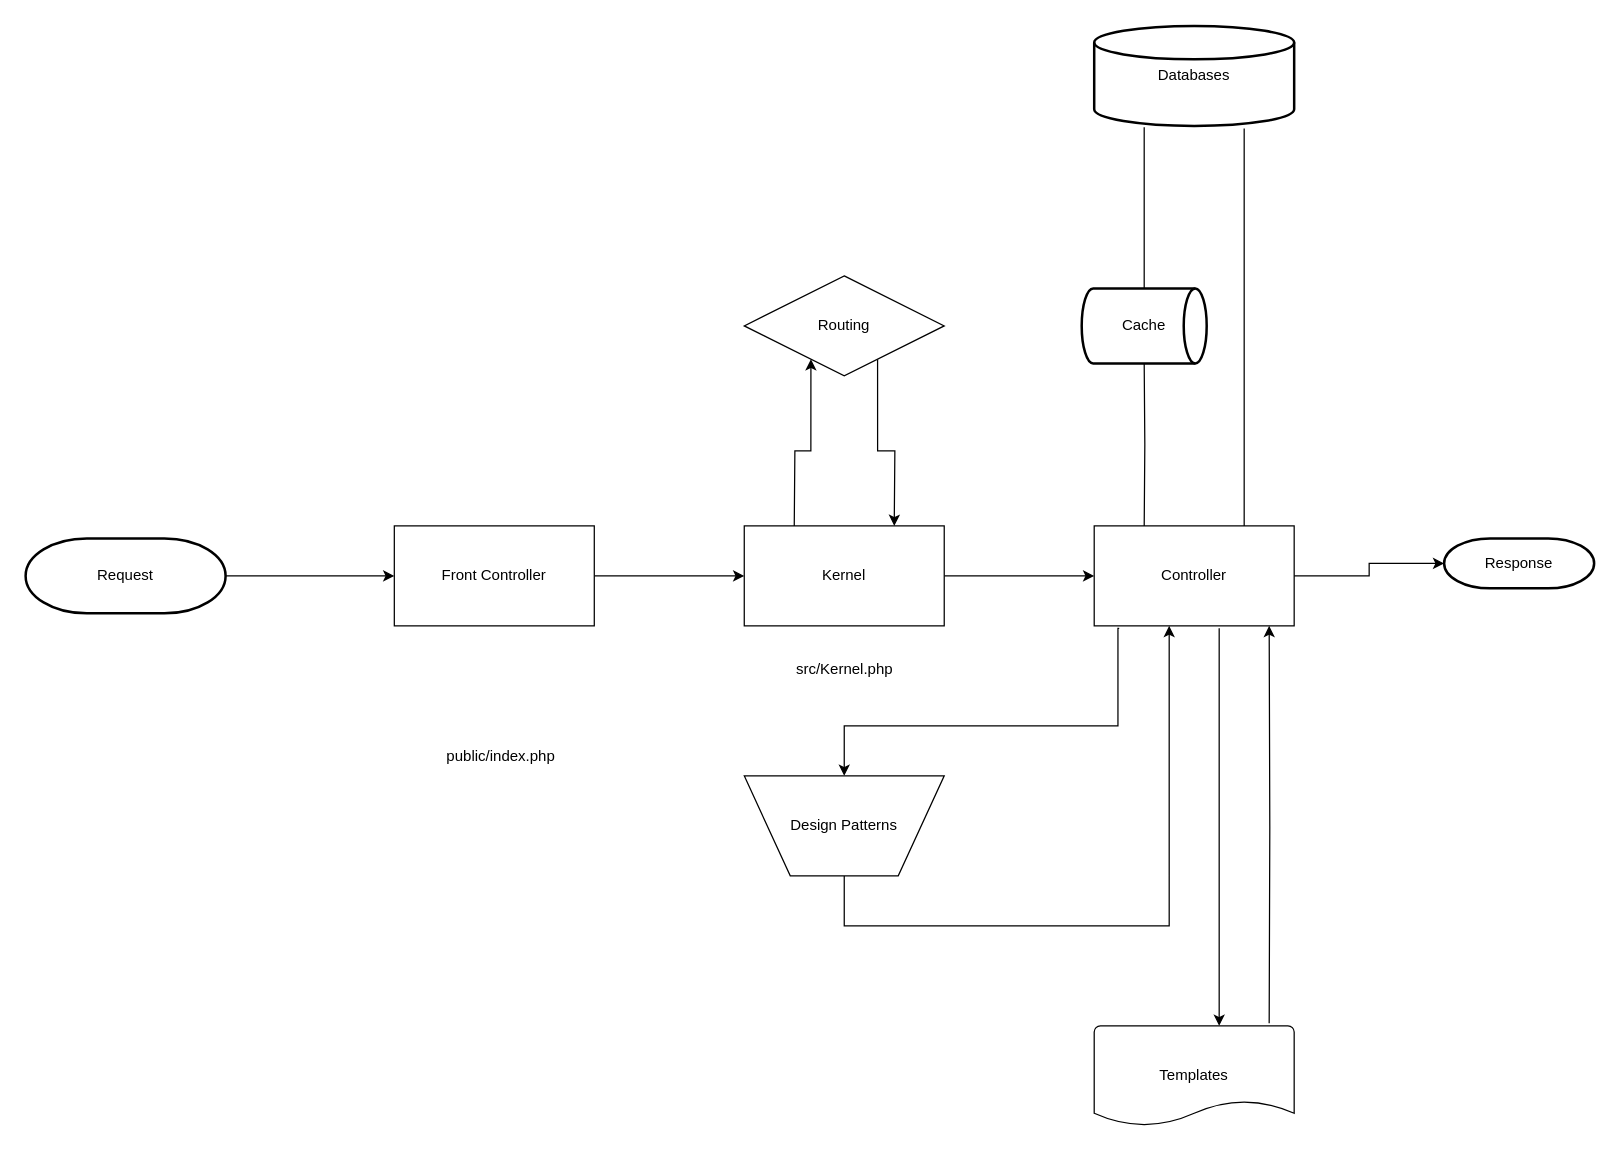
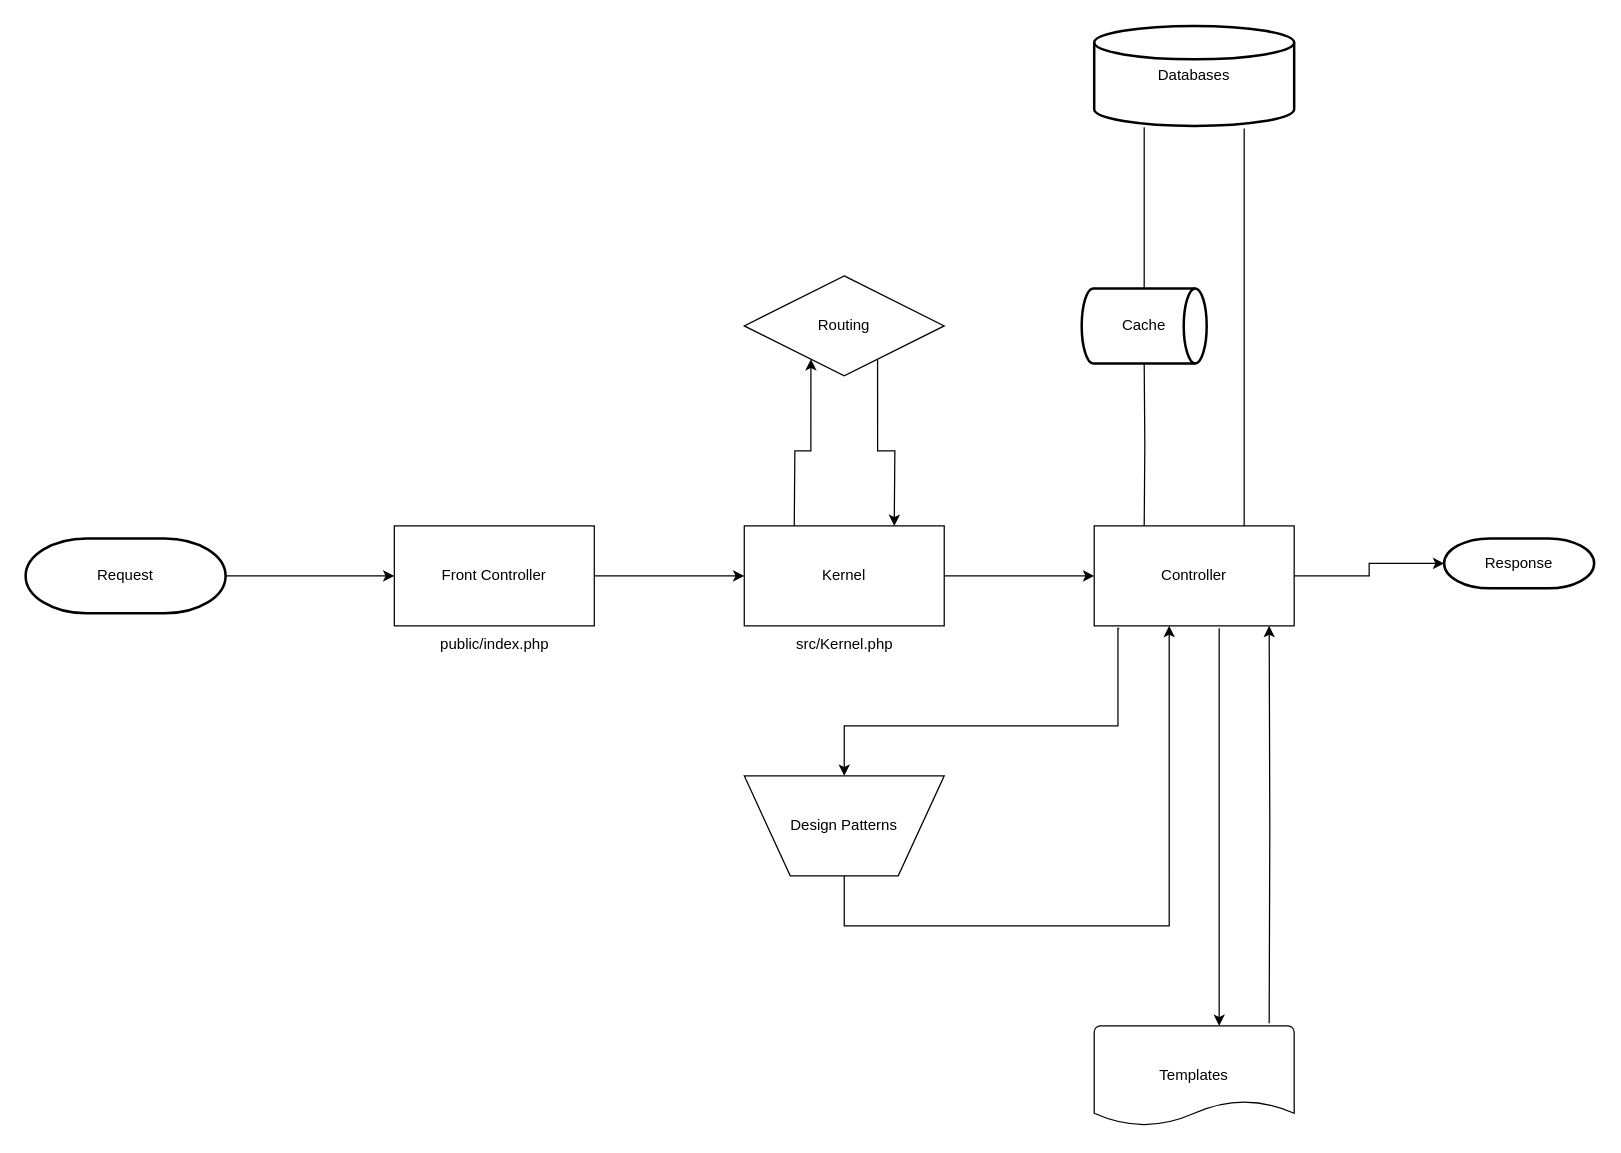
- <mxCell id="13" value="src/Kernel.php" style="text;html=1;align=center;verticalAlign=middle;resizable=0;points=[];autosize=1;strokeColor=none;fillColor=none;" parent="1" vertex="1"><mxGeometry x="625" y="520" width="100" height="30" as="geometry" /></mxCell>
+ <mxCell id="13" value="src/Kernel.php" style="text;html=1;align=center;verticalAlign=middle;resizable=0;points=[];autosize=1;strokeColor=none;fillColor=none;" parent="1" vertex="1"><mxGeometry x="625" y="500" width="100" height="30" as="geometry" /></mxCell>
- <mxCell id="12" value="public/index.php" style="text;html=1;align=center;verticalAlign=middle;resizable=0;points=[];autosize=1;strokeColor=none;fillColor=none;" parent="1" vertex="1"><mxGeometry x="345" y="590" width="110" height="30" as="geometry" /></mxCell>
+ <mxCell id="12" value="public/index.php" style="text;html=1;align=center;verticalAlign=middle;resizable=0;points=[];autosize=1;strokeColor=none;fillColor=none;" parent="1" vertex="1"><mxGeometry x="340" y="500" width="110" height="30" as="geometry" /></mxCell>
